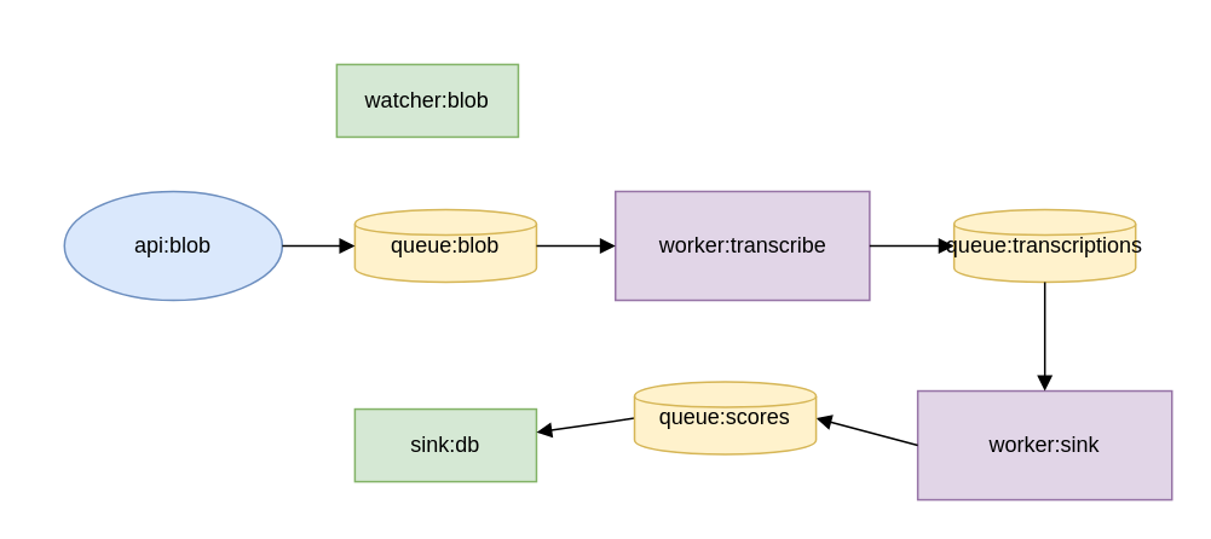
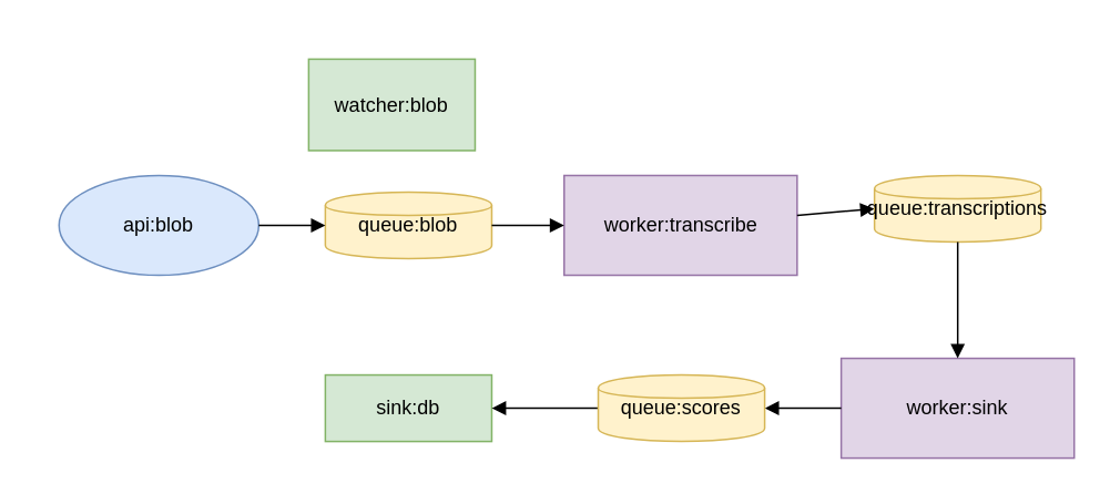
- <mxCell id="15" value="watcher:blob" style="shape=database;whiteSpace=wrap;html=1;fillColor=#d5e8d4;strokeColor=#82b366;" vertex="1" parent="1"><mxGeometry x="170" y="20" width="100" height="40" as="geometry" /></mxCell>
+ <mxCell id="15" value="watcher:blob" style="shape=database;whiteSpace=wrap;html=1;fillColor=#d5e8d4;strokeColor=#82b366;" vertex="1" parent="1"><mxGeometry x="170" y="20" width="100" height="55" as="geometry" /></mxCell>
- <mxCell id="9" value="queue:transcriptions" style="shape=cylinder;whiteSpace=wrap;html=1;fillColor=#fff2cc;strokeColor=#d6b656;" parent="1" vertex="1"><mxGeometry x="510" y="100" width="100" height="40" as="geometry" /></mxCell>
+ <mxCell id="9" value="queue:transcriptions" style="shape=cylinder;whiteSpace=wrap;html=1;fillColor=#fff2cc;strokeColor=#d6b656;" parent="1" vertex="1"><mxGeometry x="510" y="90" width="100" height="40" as="geometry" /></mxCell>
- <mxCell id="14" value="queue:scores" style="shape=cylinder;whiteSpace=wrap;html=1;fillColor=#fff2cc;strokeColor=#d6b656;" parent="1" vertex="1"><mxGeometry x="334" y="195" width="100" height="40" as="geometry" /></mxCell>
+ <mxCell id="14" value="queue:scores" style="shape=cylinder;whiteSpace=wrap;html=1;fillColor=#fff2cc;strokeColor=#d6b656;" parent="1" vertex="1"><mxGeometry x="344" y="210" width="100" height="40" as="geometry" /></mxCell>
